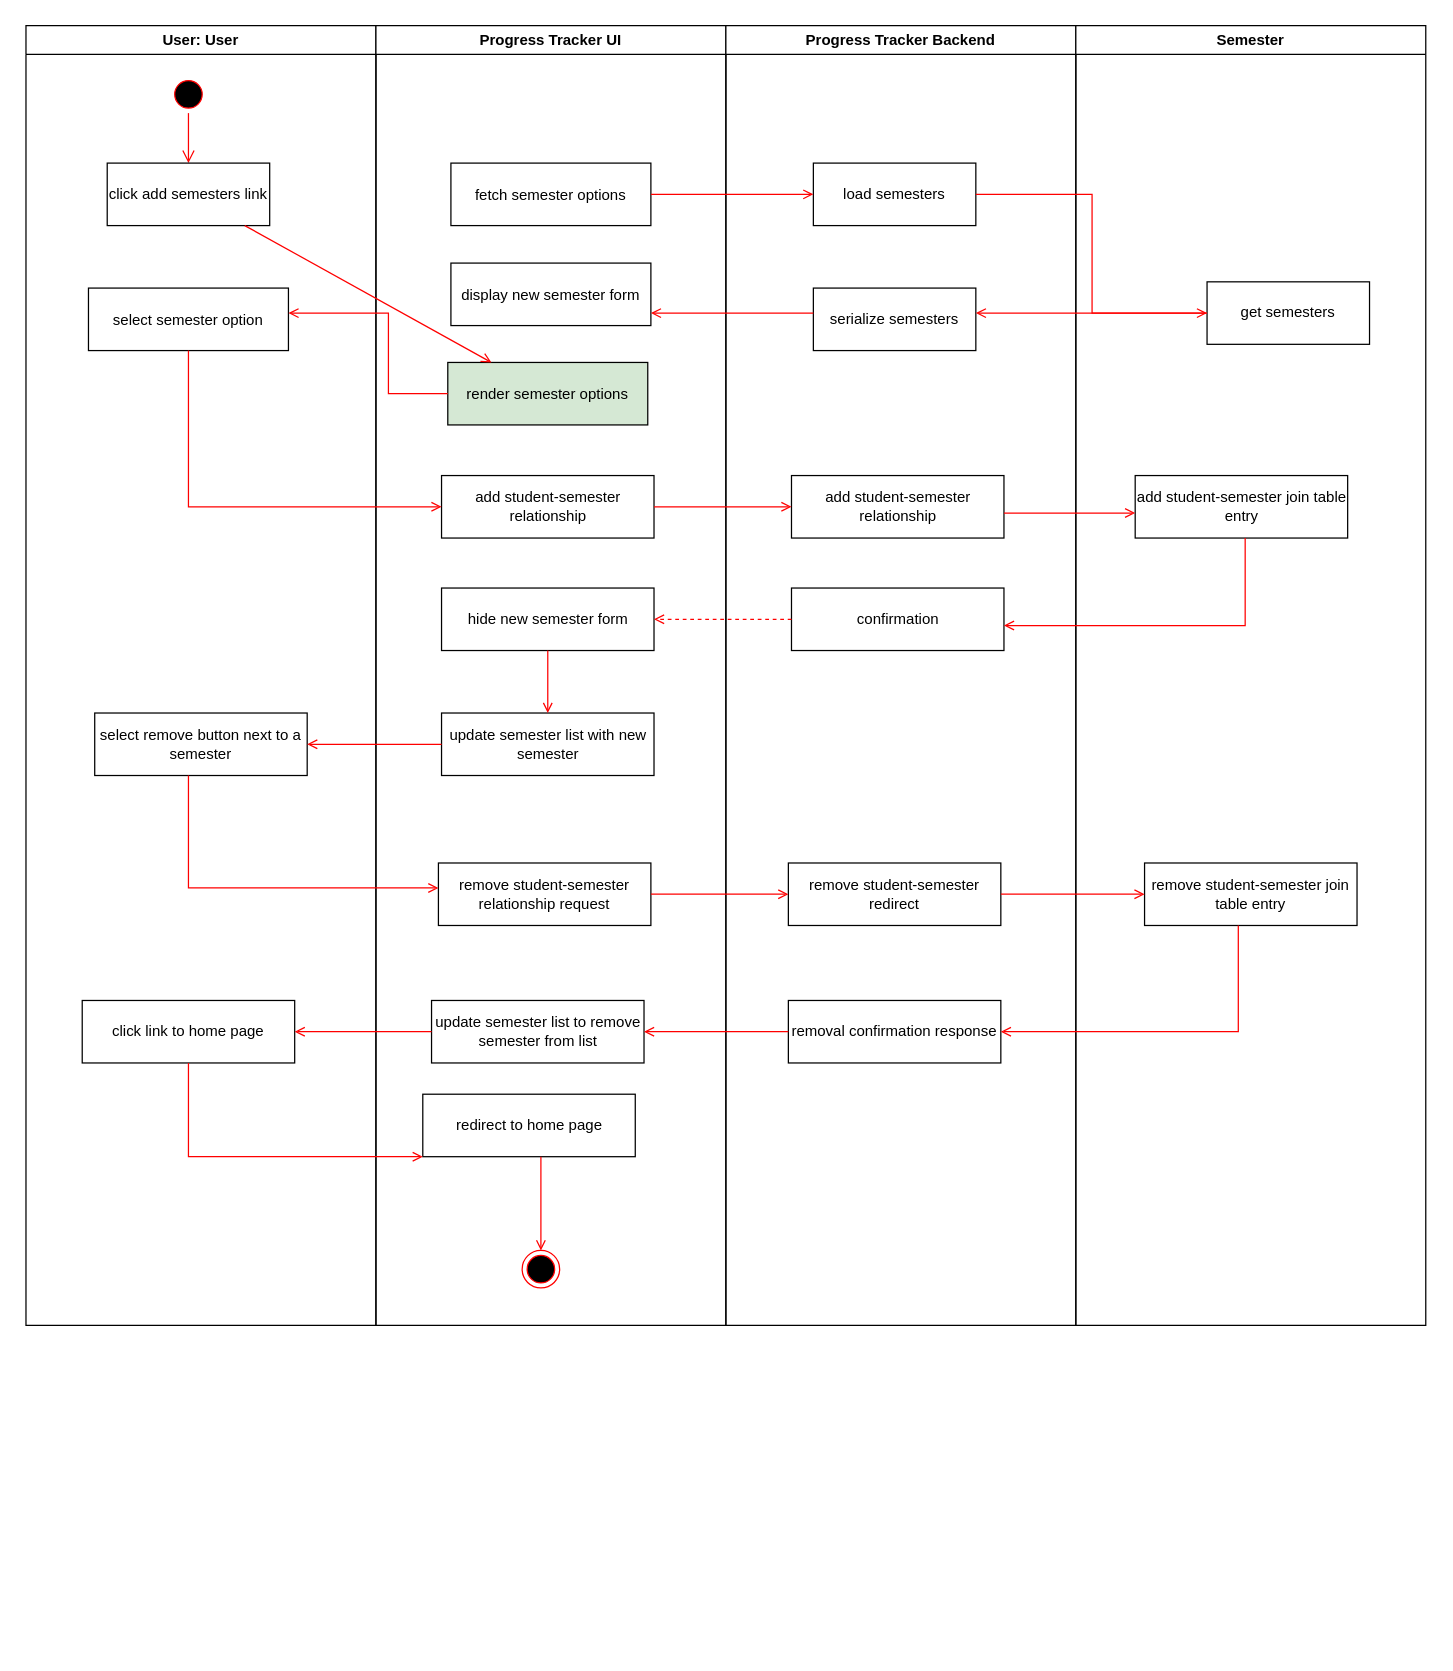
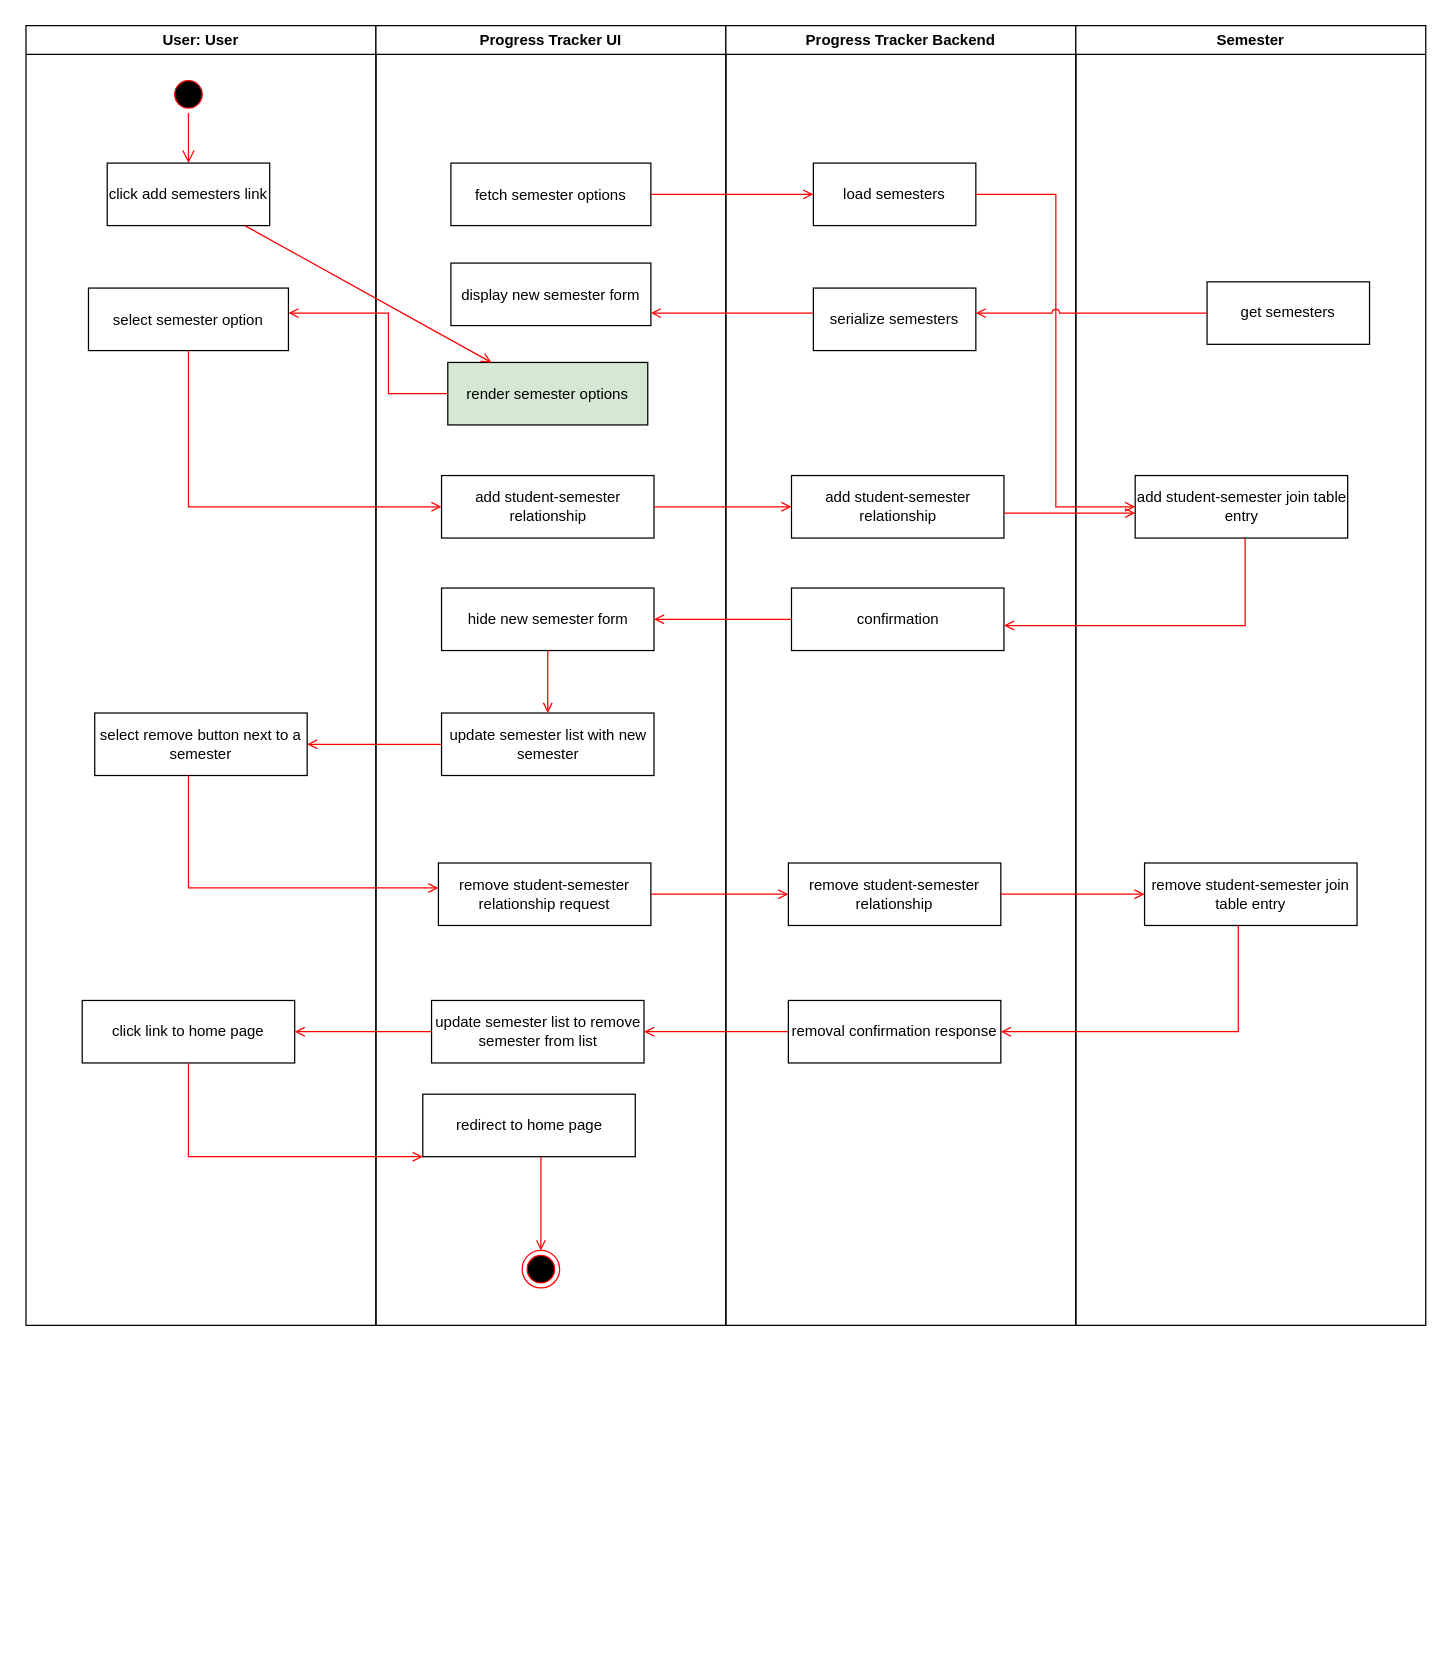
- <mxCell id="35" value="" style="endArrow=open;strokeColor=#FF0000;endFill=1;rounded=0;jumpStyle=arc;edgeStyle=elbowEdgeStyle;" edge="1" parent="1" source="23" target="31"><mxGeometry relative="1" as="geometry"><mxPoint x="795" y="210" as="sourcePoint" /><mxPoint x="925" y="210" as="targetPoint" /></mxGeometry></mxCell>
+ <mxCell id="35" value="" style="endArrow=open;strokeColor=#FF0000;endFill=1;rounded=0;jumpStyle=arc;edgeStyle=elbowEdgeStyle;" edge="1" parent="1" source="23" target="32"><mxGeometry relative="1" as="geometry"><mxPoint x="795" y="210" as="sourcePoint" /><mxPoint x="925" y="210" as="targetPoint" /></mxGeometry></mxCell>
- <mxCell id="43" value="" style="endArrow=open;strokeColor=#FF0000;endFill=1;rounded=0;jumpStyle=arc;edgeStyle=elbowEdgeStyle;dashed=1;" edge="1" parent="1" source="26" target="13"><mxGeometry relative="1" as="geometry"><mxPoint x="537.5" y="570" as="sourcePoint" /><mxPoint x="647.5" y="570" as="targetPoint" /><Array as="points"><mxPoint x="577.5" y="495" /><mxPoint x="622.5" y="580" /><mxPoint x="482.5" y="590" /></Array></mxGeometry></mxCell>
+ <mxCell id="43" value="" style="endArrow=open;strokeColor=#FF0000;endFill=1;rounded=0;jumpStyle=arc;edgeStyle=elbowEdgeStyle;" edge="1" parent="1" source="26" target="13"><mxGeometry relative="1" as="geometry"><mxPoint x="537.5" y="570" as="sourcePoint" /><mxPoint x="647.5" y="570" as="targetPoint" /><Array as="points"><mxPoint x="577.5" y="495" /><mxPoint x="622.5" y="580" /><mxPoint x="482.5" y="590" /></Array></mxGeometry></mxCell>
- <mxCell id="27" value="remove student-semester redirect" style="whiteSpace=wrap;" vertex="1" parent="22"><mxGeometry x="50" y="670" width="170" height="50" as="geometry" /></mxCell>
+ <mxCell id="27" value="remove student-semester relationship" style="whiteSpace=wrap;" vertex="1" parent="22"><mxGeometry x="50" y="670" width="170" height="50" as="geometry" /></mxCell>
